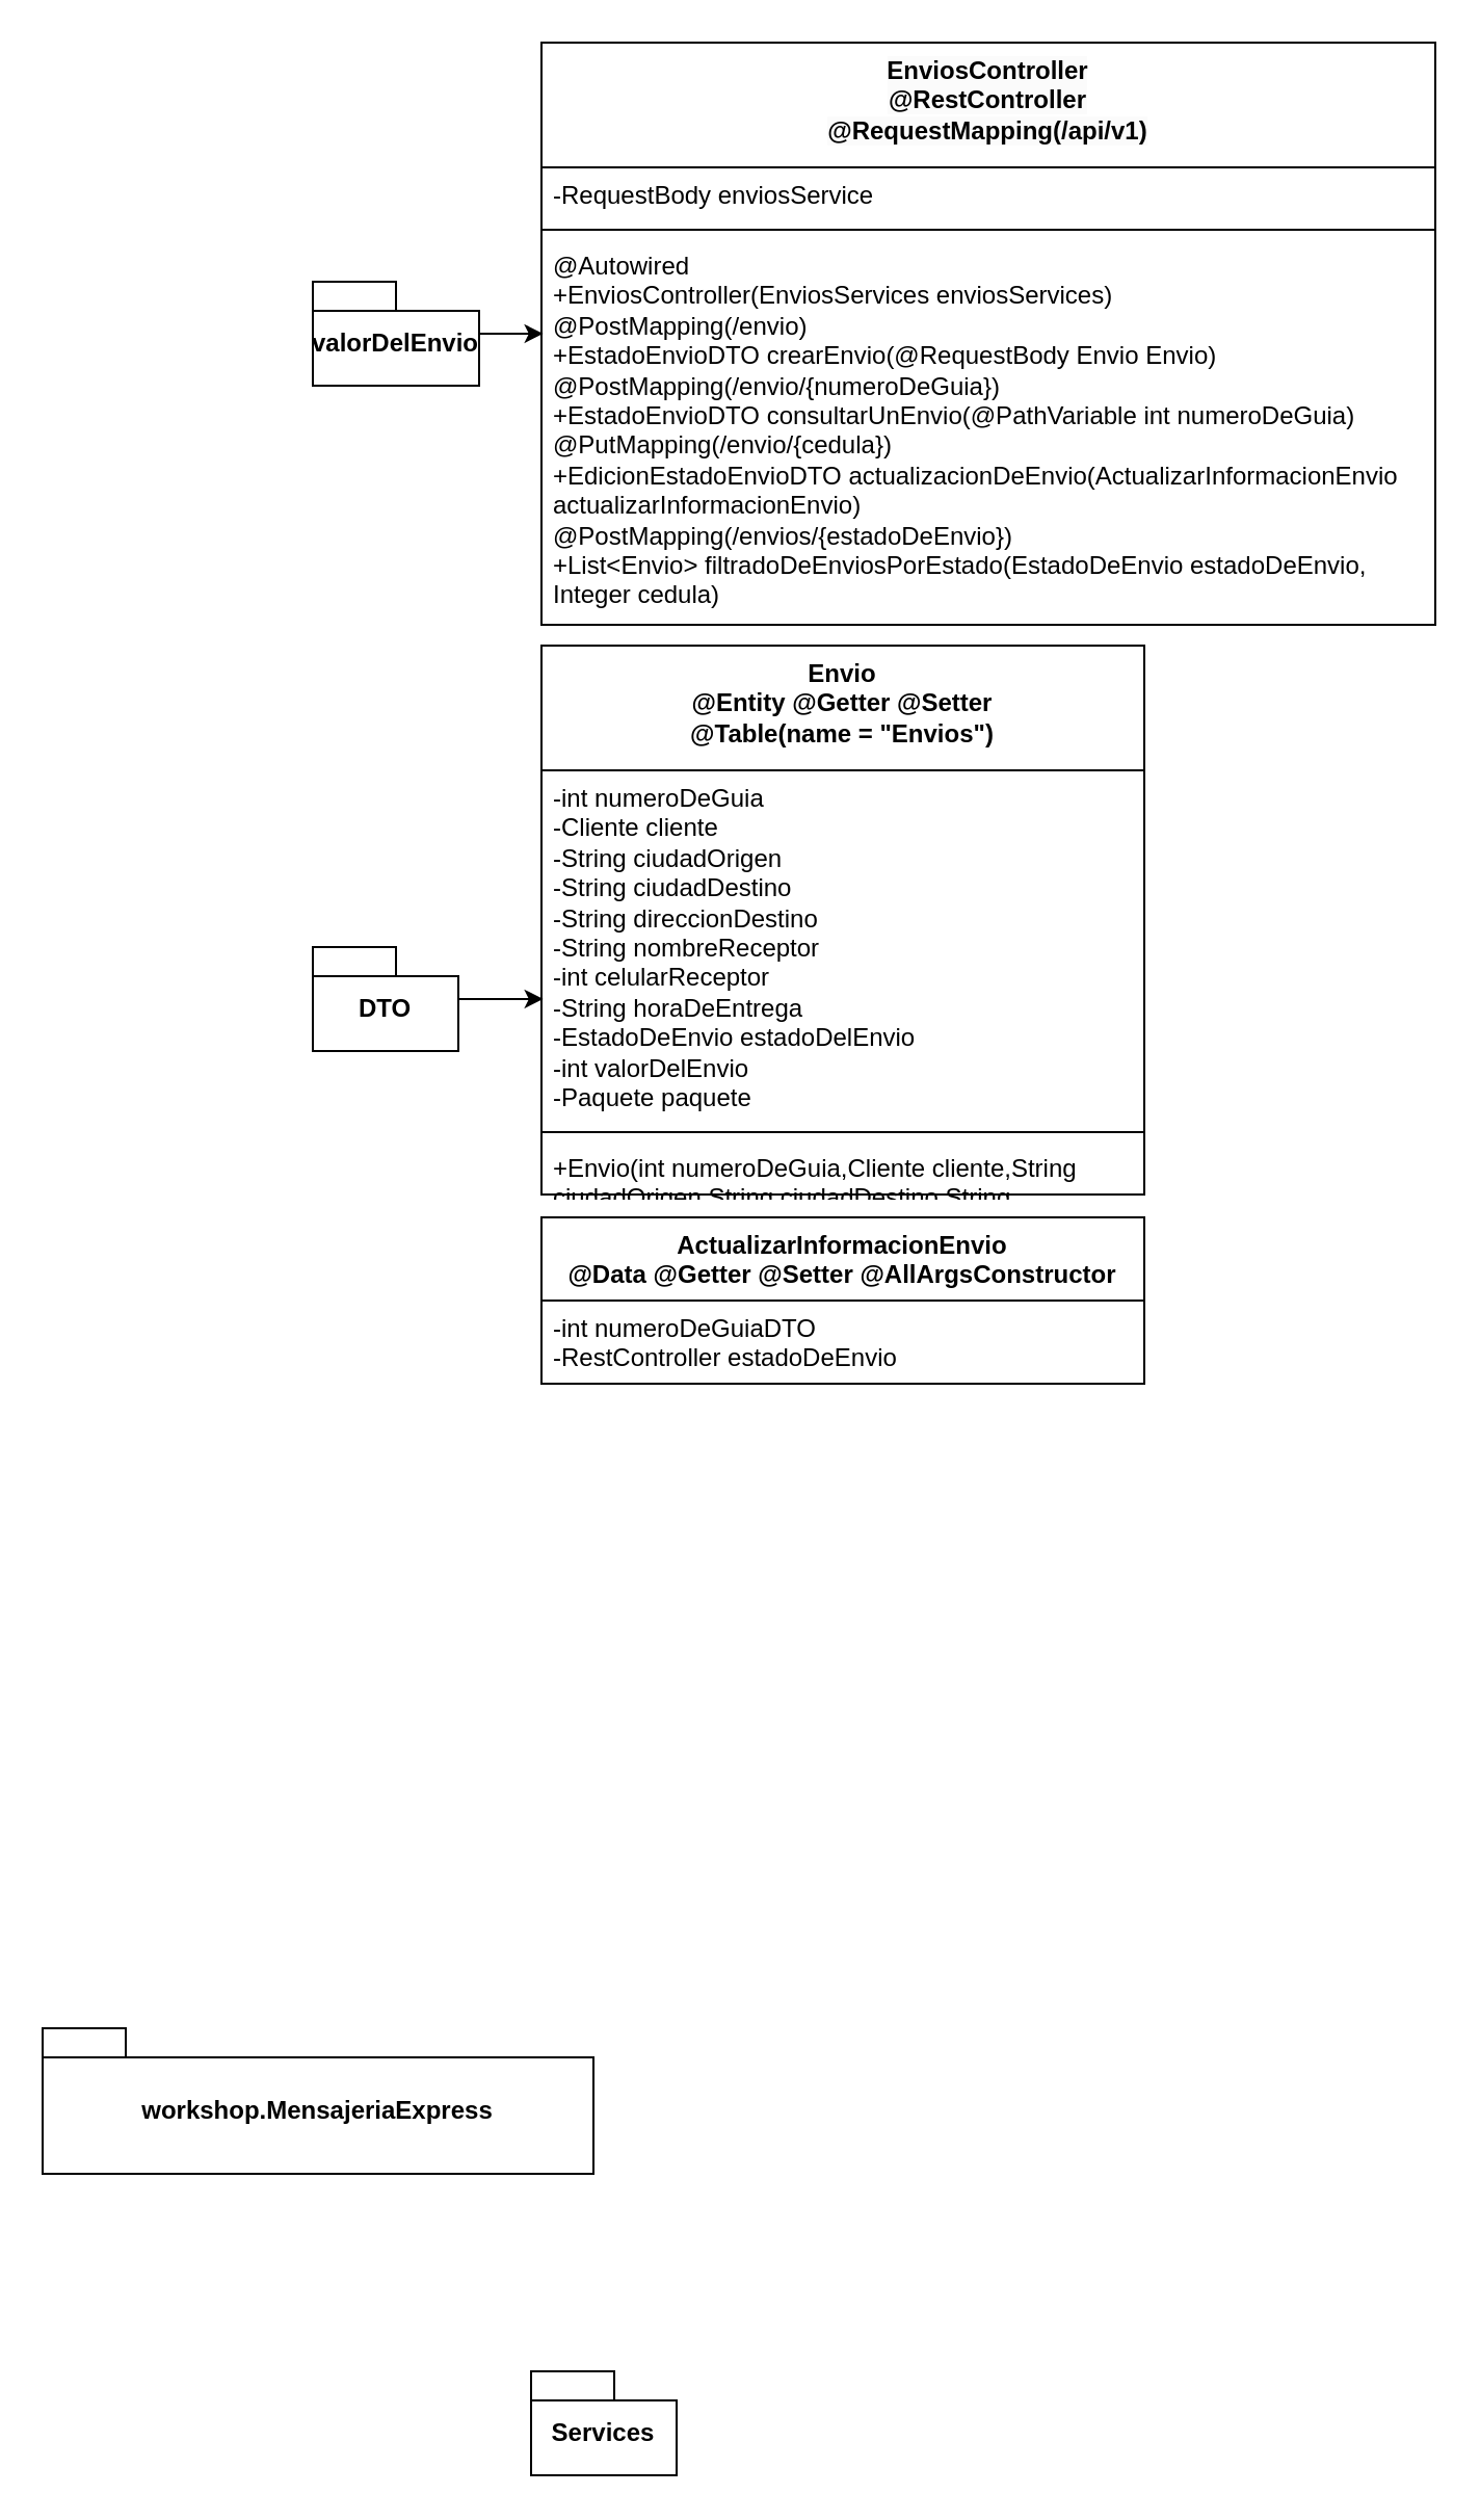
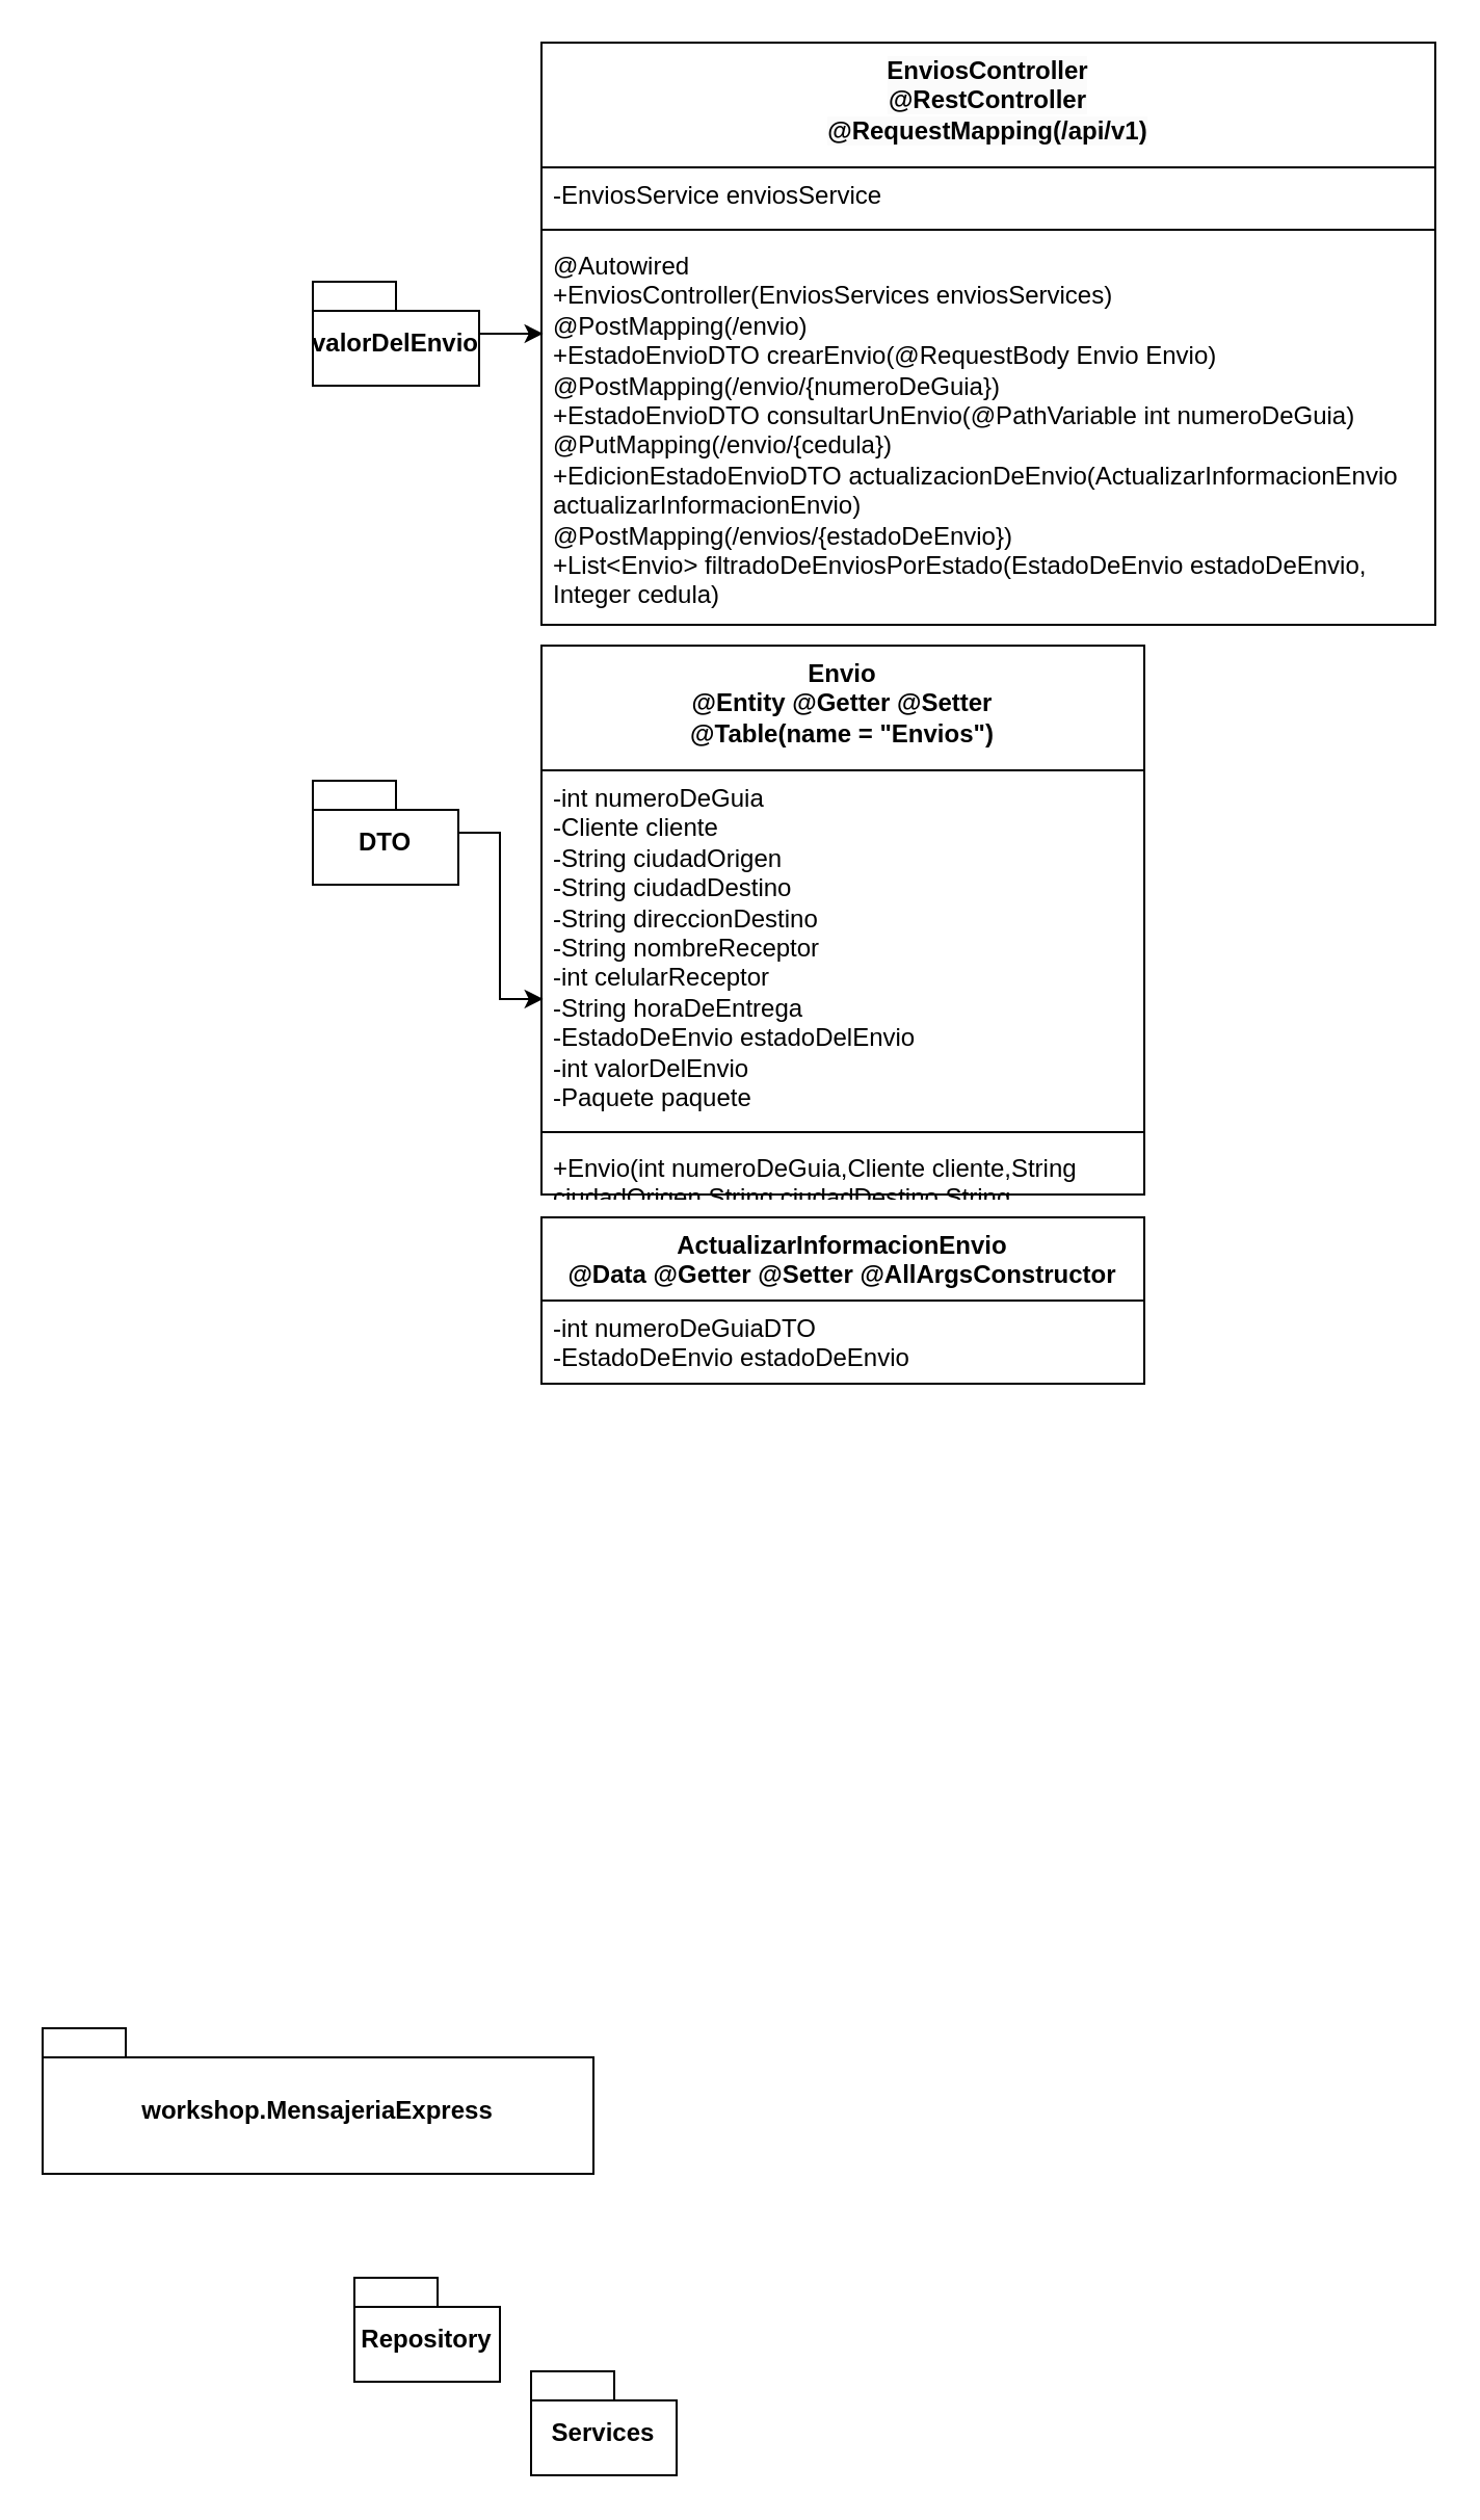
- <mxCell id="10" value="-RequestBody enviosService" style="text;strokeColor=none;fillColor=none;align=left;verticalAlign=top;spacingLeft=4;spacingRight=4;overflow=hidden;rotatable=0;points=[[0,0.5],[1,0.5]];portConstraint=eastwest;whiteSpace=wrap;html=1;" vertex="1" parent="9"><mxGeometry y="60" width="430" height="26" as="geometry" /></mxCell>
+ <mxCell id="10" value="-EnviosService enviosService" style="text;strokeColor=none;fillColor=none;align=left;verticalAlign=top;spacingLeft=4;spacingRight=4;overflow=hidden;rotatable=0;points=[[0,0.5],[1,0.5]];portConstraint=eastwest;whiteSpace=wrap;html=1;" vertex="1" parent="9"><mxGeometry y="60" width="430" height="26" as="geometry" /></mxCell>
- <mxCell id="6" value="DTO" style="shape=folder;fontStyle=1;spacingTop=10;tabWidth=40;tabHeight=14;tabPosition=left;html=1;whiteSpace=wrap;" vertex="1" parent="1"><mxGeometry x="150" y="455" width="70" height="50" as="geometry" /></mxCell>
+ <mxCell id="6" value="DTO" style="shape=folder;fontStyle=1;spacingTop=10;tabWidth=40;tabHeight=14;tabPosition=left;html=1;whiteSpace=wrap;" vertex="1" parent="1"><mxGeometry x="150" y="375" width="70" height="50" as="geometry" /></mxCell>
- <mxCell id="18" value="-int numeroDeGuiaDTO&lt;br&gt;-RestController estadoDeEnvio" style="text;strokeColor=none;fillColor=none;align=left;verticalAlign=top;spacingLeft=4;spacingRight=4;overflow=hidden;rotatable=0;points=[[0,0.5],[1,0.5]];portConstraint=eastwest;whiteSpace=wrap;html=1;" vertex="1" parent="17"><mxGeometry y="40" width="290" height="40" as="geometry" /></mxCell>
+ <mxCell id="18" value="-int numeroDeGuiaDTO&lt;br&gt;-EstadoDeEnvio estadoDeEnvio" style="text;strokeColor=none;fillColor=none;align=left;verticalAlign=top;spacingLeft=4;spacingRight=4;overflow=hidden;rotatable=0;points=[[0,0.5],[1,0.5]];portConstraint=eastwest;whiteSpace=wrap;html=1;" vertex="1" parent="17"><mxGeometry y="40" width="290" height="40" as="geometry" /></mxCell>
+ <mxCell id="7" value="Repository" style="shape=folder;fontStyle=1;spacingTop=10;tabWidth=40;tabHeight=14;tabPosition=left;html=1;whiteSpace=wrap;" vertex="1" parent="1"><mxGeometry x="170" y="1095" width="70" height="50" as="geometry" /></mxCell>
